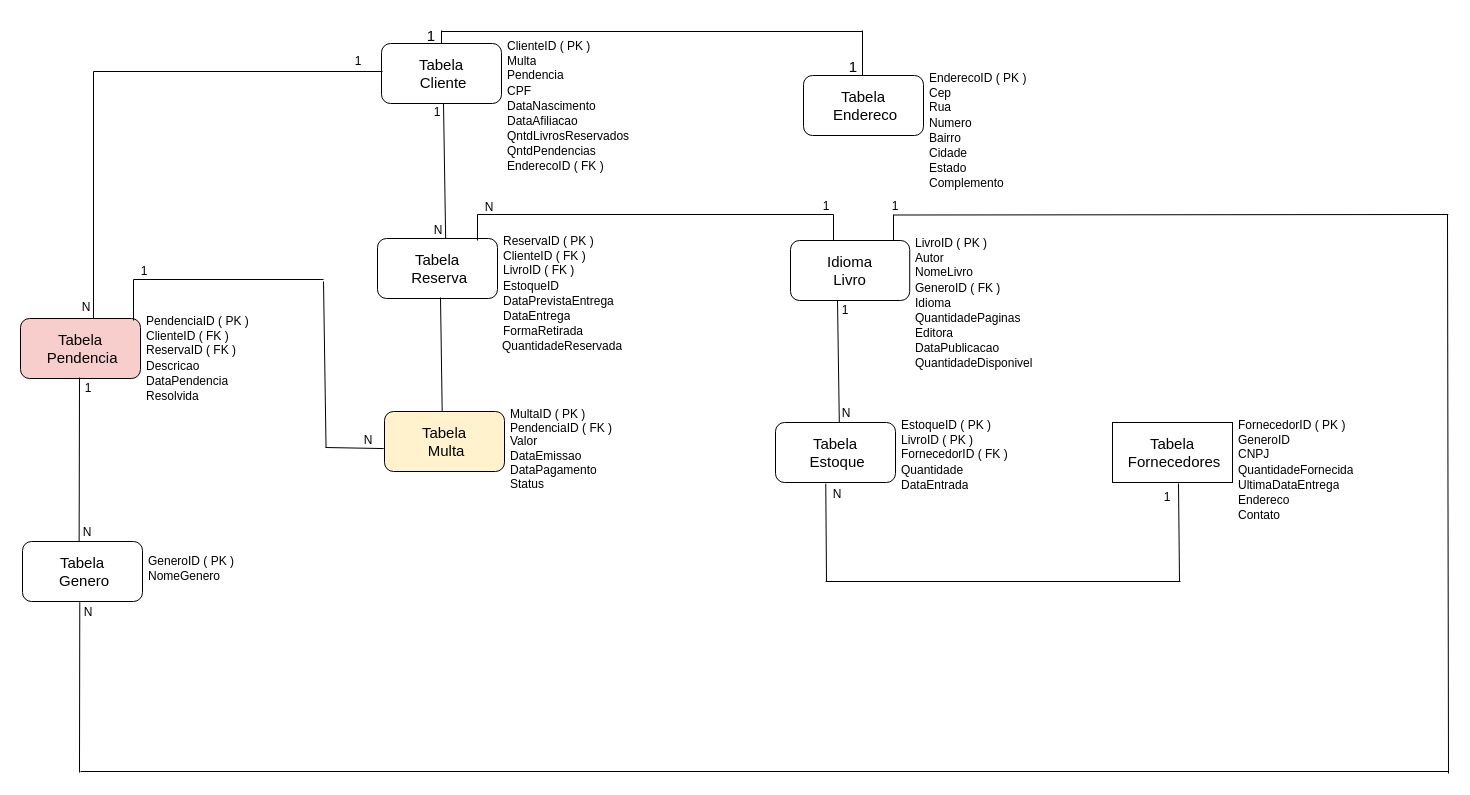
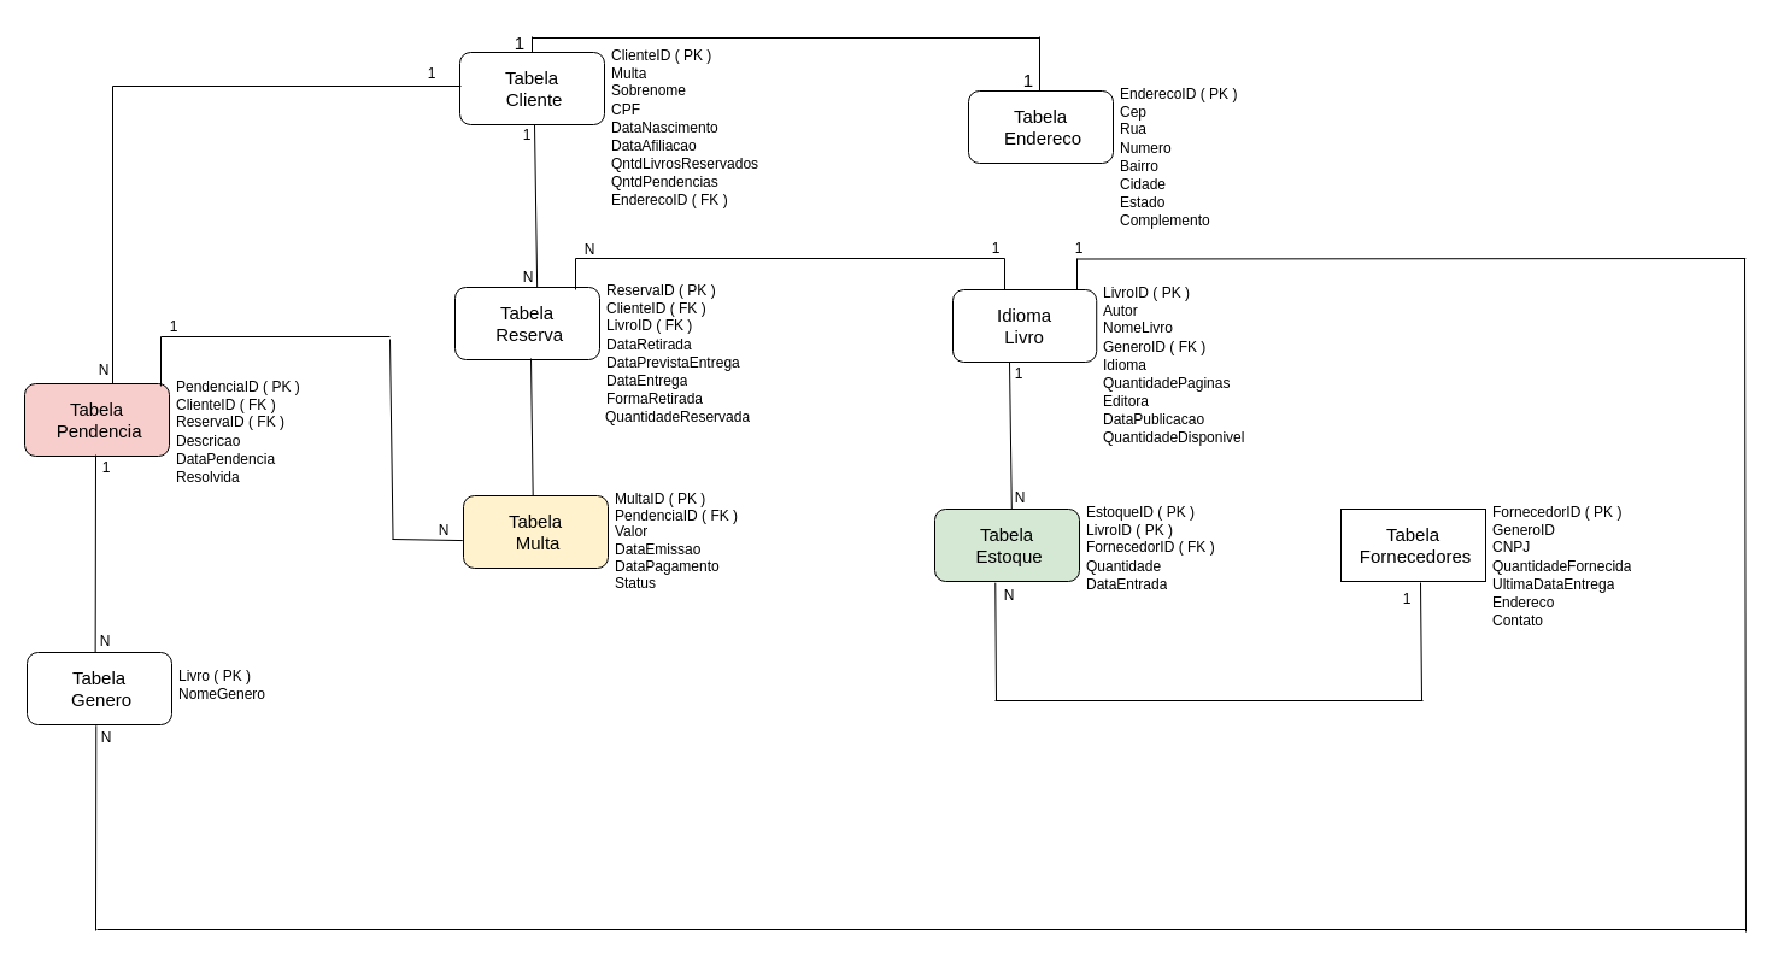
- <mxCell id="6" value="Pendencia" style="text;strokeColor=none;fillColor=none;spacingLeft=4;spacingRight=4;overflow=hidden;rotatable=0;points=[[0,0.5],[1,0.5]];portConstraint=eastwest;fontSize=12;whiteSpace=wrap;html=1;" parent="2" vertex="1"><mxGeometry x="120" y="29" width="167" height="30" as="geometry" /></mxCell>
+ <mxCell id="6" value="Sobrenome" style="text;strokeColor=none;fillColor=none;spacingLeft=4;spacingRight=4;overflow=hidden;rotatable=0;points=[[0,0.5],[1,0.5]];portConstraint=eastwest;fontSize=12;whiteSpace=wrap;html=1;" parent="2" vertex="1"><mxGeometry x="120" y="29" width="167" height="30" as="geometry" /></mxCell>
- <mxCell id="20" value="EstoqueID" style="text;strokeColor=none;fillColor=none;spacingLeft=4;spacingRight=4;overflow=hidden;rotatable=0;points=[[0,0.5],[1,0.5]];portConstraint=eastwest;fontSize=12;whiteSpace=wrap;html=1;" parent="16" vertex="1"><mxGeometry x="120" y="34" width="167" height="30" as="geometry" /></mxCell>
+ <mxCell id="20" value="DataRetirada" style="text;strokeColor=none;fillColor=none;spacingLeft=4;spacingRight=4;overflow=hidden;rotatable=0;points=[[0,0.5],[1,0.5]];portConstraint=eastwest;fontSize=12;whiteSpace=wrap;html=1;" parent="16" vertex="1"><mxGeometry x="120" y="34" width="167" height="30" as="geometry" /></mxCell>
- <mxCell id="55" value="&lt;font style=&quot;font-size: 15px;&quot;&gt;Tabela&lt;/font&gt;&lt;div&gt;&lt;font style=&quot;font-size: 15px;&quot;&gt;&amp;nbsp;Estoque&lt;/font&gt;&lt;/div&gt;" style="rounded=1;whiteSpace=wrap;html=1;" parent="54" vertex="1"><mxGeometry y="11" width="120" height="60" as="geometry" /></mxCell>
+ <mxCell id="55" value="&lt;font style=&quot;font-size: 15px;&quot;&gt;Tabela&lt;/font&gt;&lt;div&gt;&lt;font style=&quot;font-size: 15px;&quot;&gt;&amp;nbsp;Estoque&lt;/font&gt;&lt;/div&gt;" style="rounded=1;whiteSpace=wrap;html=1;fillColor=#d5e8d4;" parent="54" vertex="1"><mxGeometry y="11" width="120" height="60" as="geometry" /></mxCell>
- <mxCell id="90" value="GeneroID ( PK&lt;span style=&quot;background-color: transparent; color: light-dark(rgb(0, 0, 0), rgb(255, 255, 255));&quot;&gt;&amp;nbsp;)&lt;/span&gt;" style="text;strokeColor=none;fillColor=none;spacingLeft=4;spacingRight=4;overflow=hidden;rotatable=0;points=[[0,0.5],[1,0.5]];portConstraint=eastwest;fontSize=12;whiteSpace=wrap;html=1;" parent="88" vertex="1"><mxGeometry x="120" y="6" width="188" height="30" as="geometry" /></mxCell>
+ <mxCell id="90" value="Livro ( PK&lt;span style=&quot;background-color: transparent; color: light-dark(rgb(0, 0, 0), rgb(255, 255, 255));&quot;&gt;&amp;nbsp;)&lt;/span&gt;" style="text;strokeColor=none;fillColor=none;spacingLeft=4;spacingRight=4;overflow=hidden;rotatable=0;points=[[0,0.5],[1,0.5]];portConstraint=eastwest;fontSize=12;whiteSpace=wrap;html=1;" parent="88" vertex="1"><mxGeometry x="120" y="6" width="188" height="30" as="geometry" /></mxCell>
